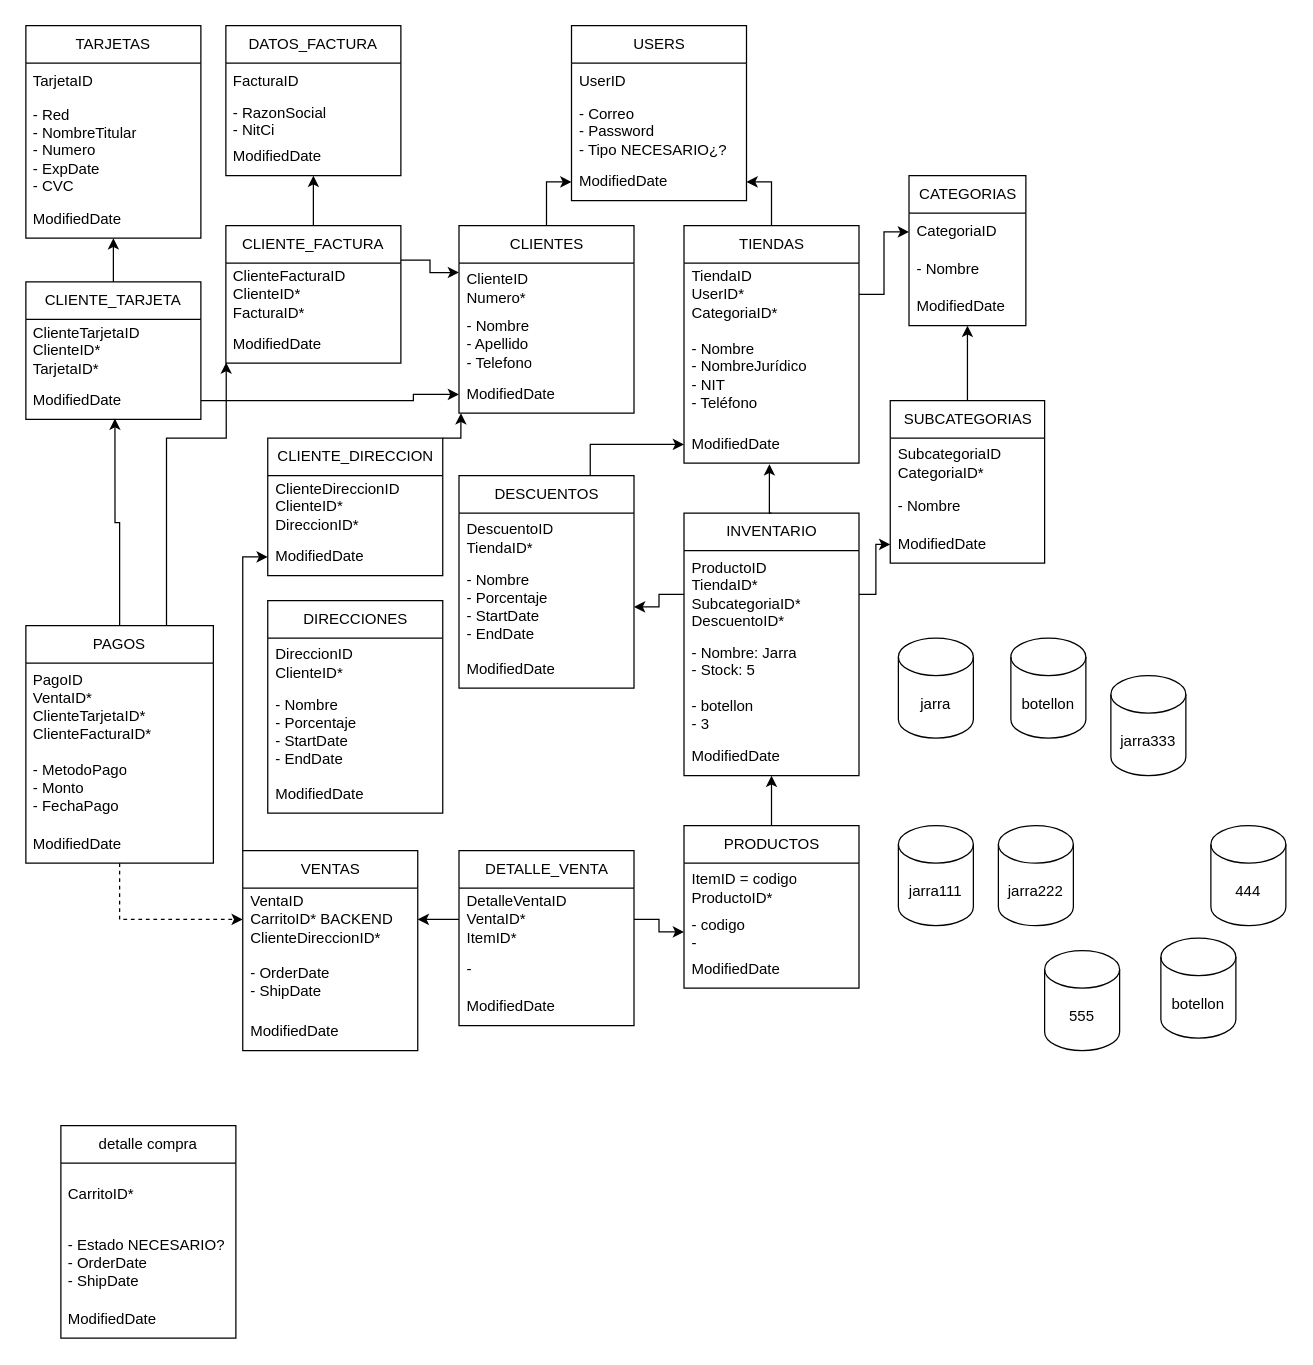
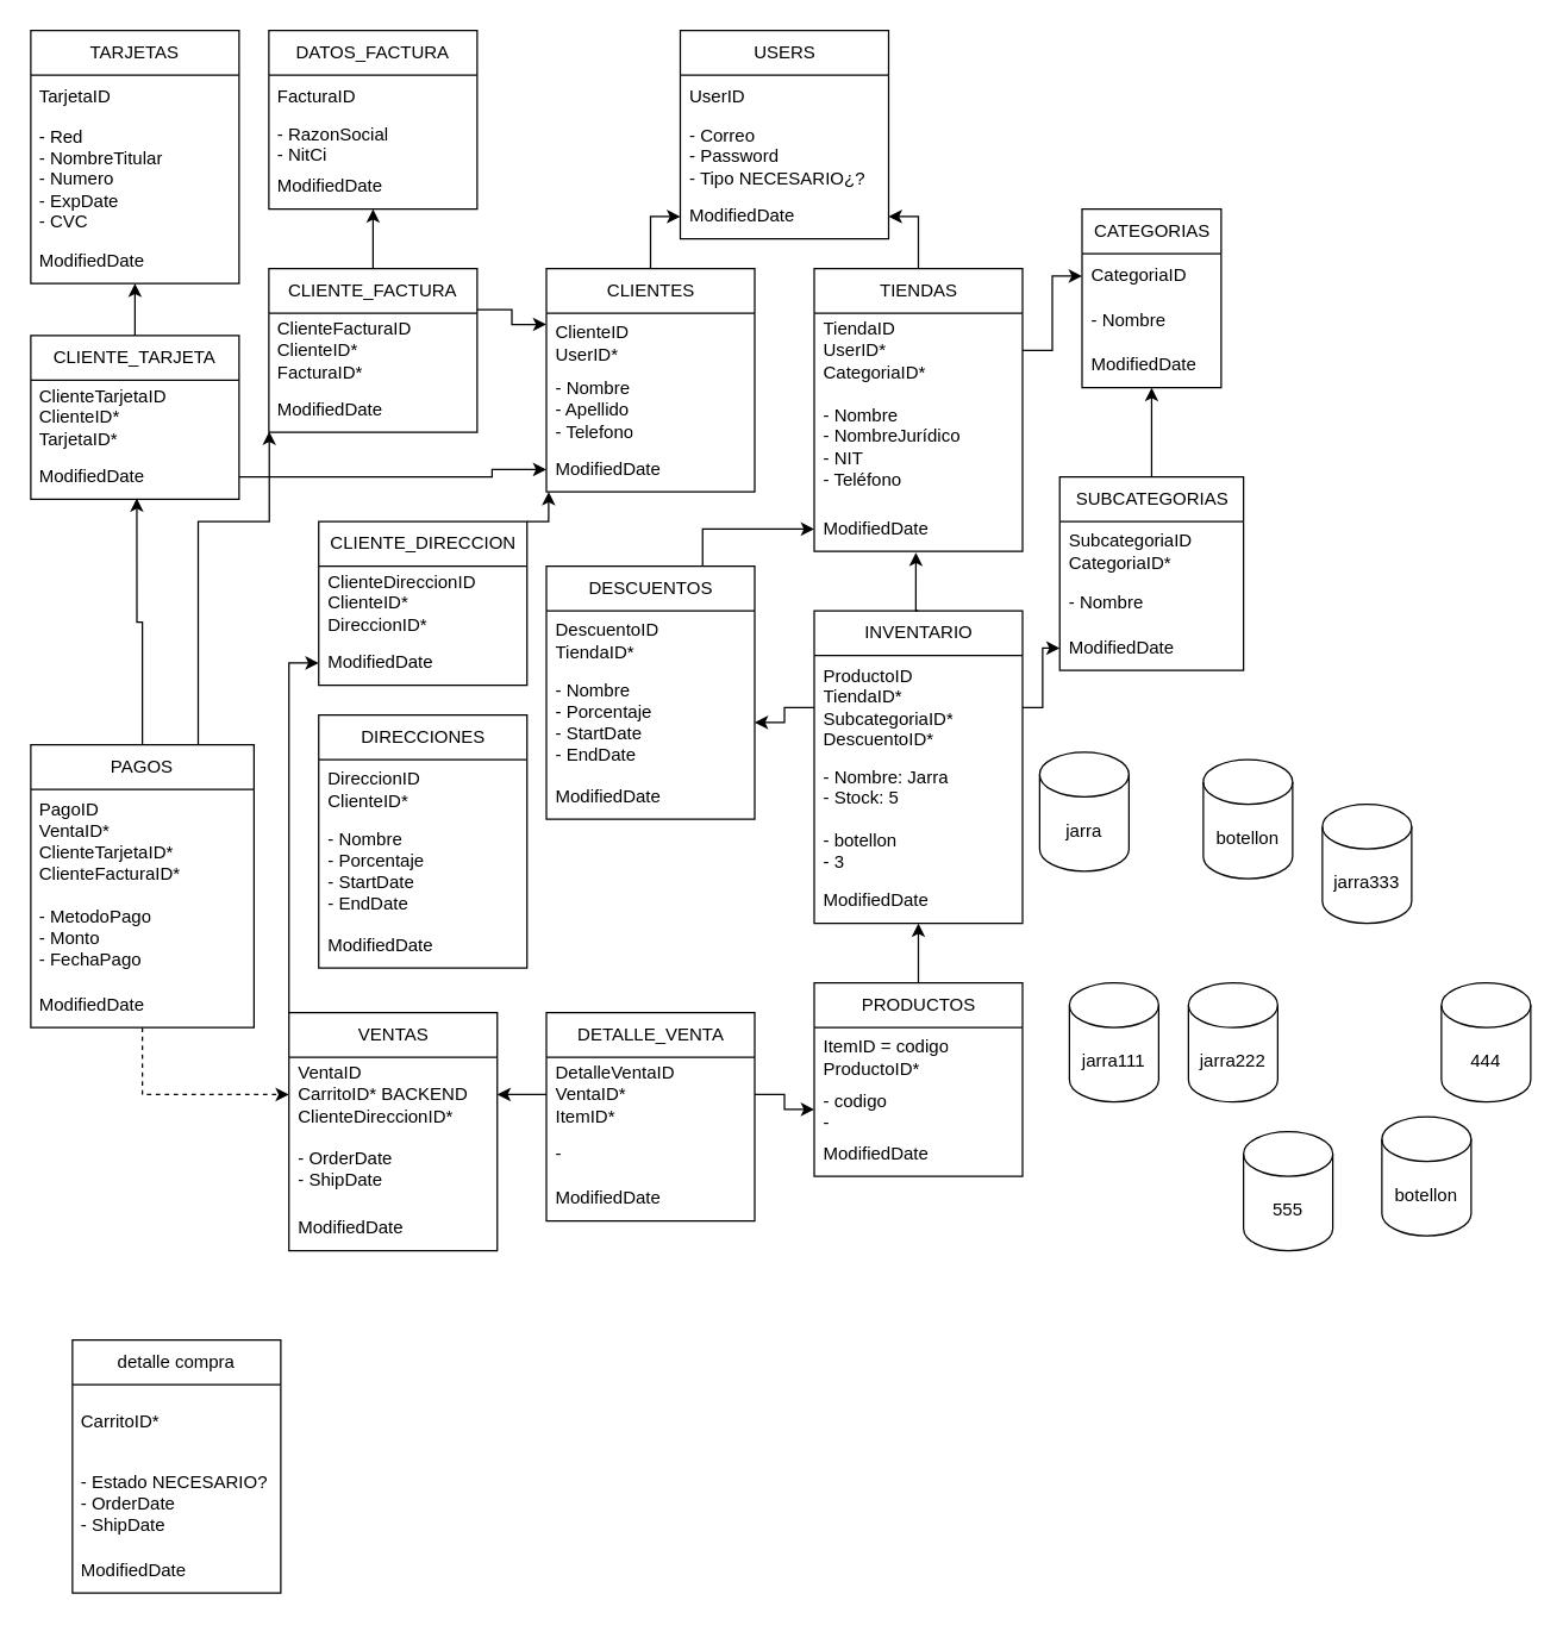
- <mxCell id="20" value="ClienteID&lt;div&gt;Numero*&lt;/div&gt;" style="text;strokeColor=none;fillColor=none;align=left;verticalAlign=middle;spacingLeft=4;spacingRight=4;overflow=hidden;points=[[0,0.5],[1,0.5]];portConstraint=eastwest;rotatable=0;whiteSpace=wrap;html=1;" vertex="1" parent="19"><mxGeometry y="30" width="140" height="40" as="geometry" /></mxCell>
+ <mxCell id="20" value="ClienteID&lt;div&gt;UserID*&lt;/div&gt;" style="text;strokeColor=none;fillColor=none;align=left;verticalAlign=middle;spacingLeft=4;spacingRight=4;overflow=hidden;points=[[0,0.5],[1,0.5]];portConstraint=eastwest;rotatable=0;whiteSpace=wrap;html=1;" vertex="1" parent="19"><mxGeometry y="30" width="140" height="40" as="geometry" /></mxCell>
- <mxCell id="91" value="jarra" style="shape=cylinder3;whiteSpace=wrap;html=1;boundedLbl=1;backgroundOutline=1;size=15;" vertex="1" parent="1"><mxGeometry x="718" y="510" width="60" height="80" as="geometry" /></mxCell>
+ <mxCell id="91" value="jarra" style="shape=cylinder3;whiteSpace=wrap;html=1;boundedLbl=1;backgroundOutline=1;size=15;" vertex="1" parent="1"><mxGeometry x="698" y="505" width="60" height="80" as="geometry" /></mxCell>
